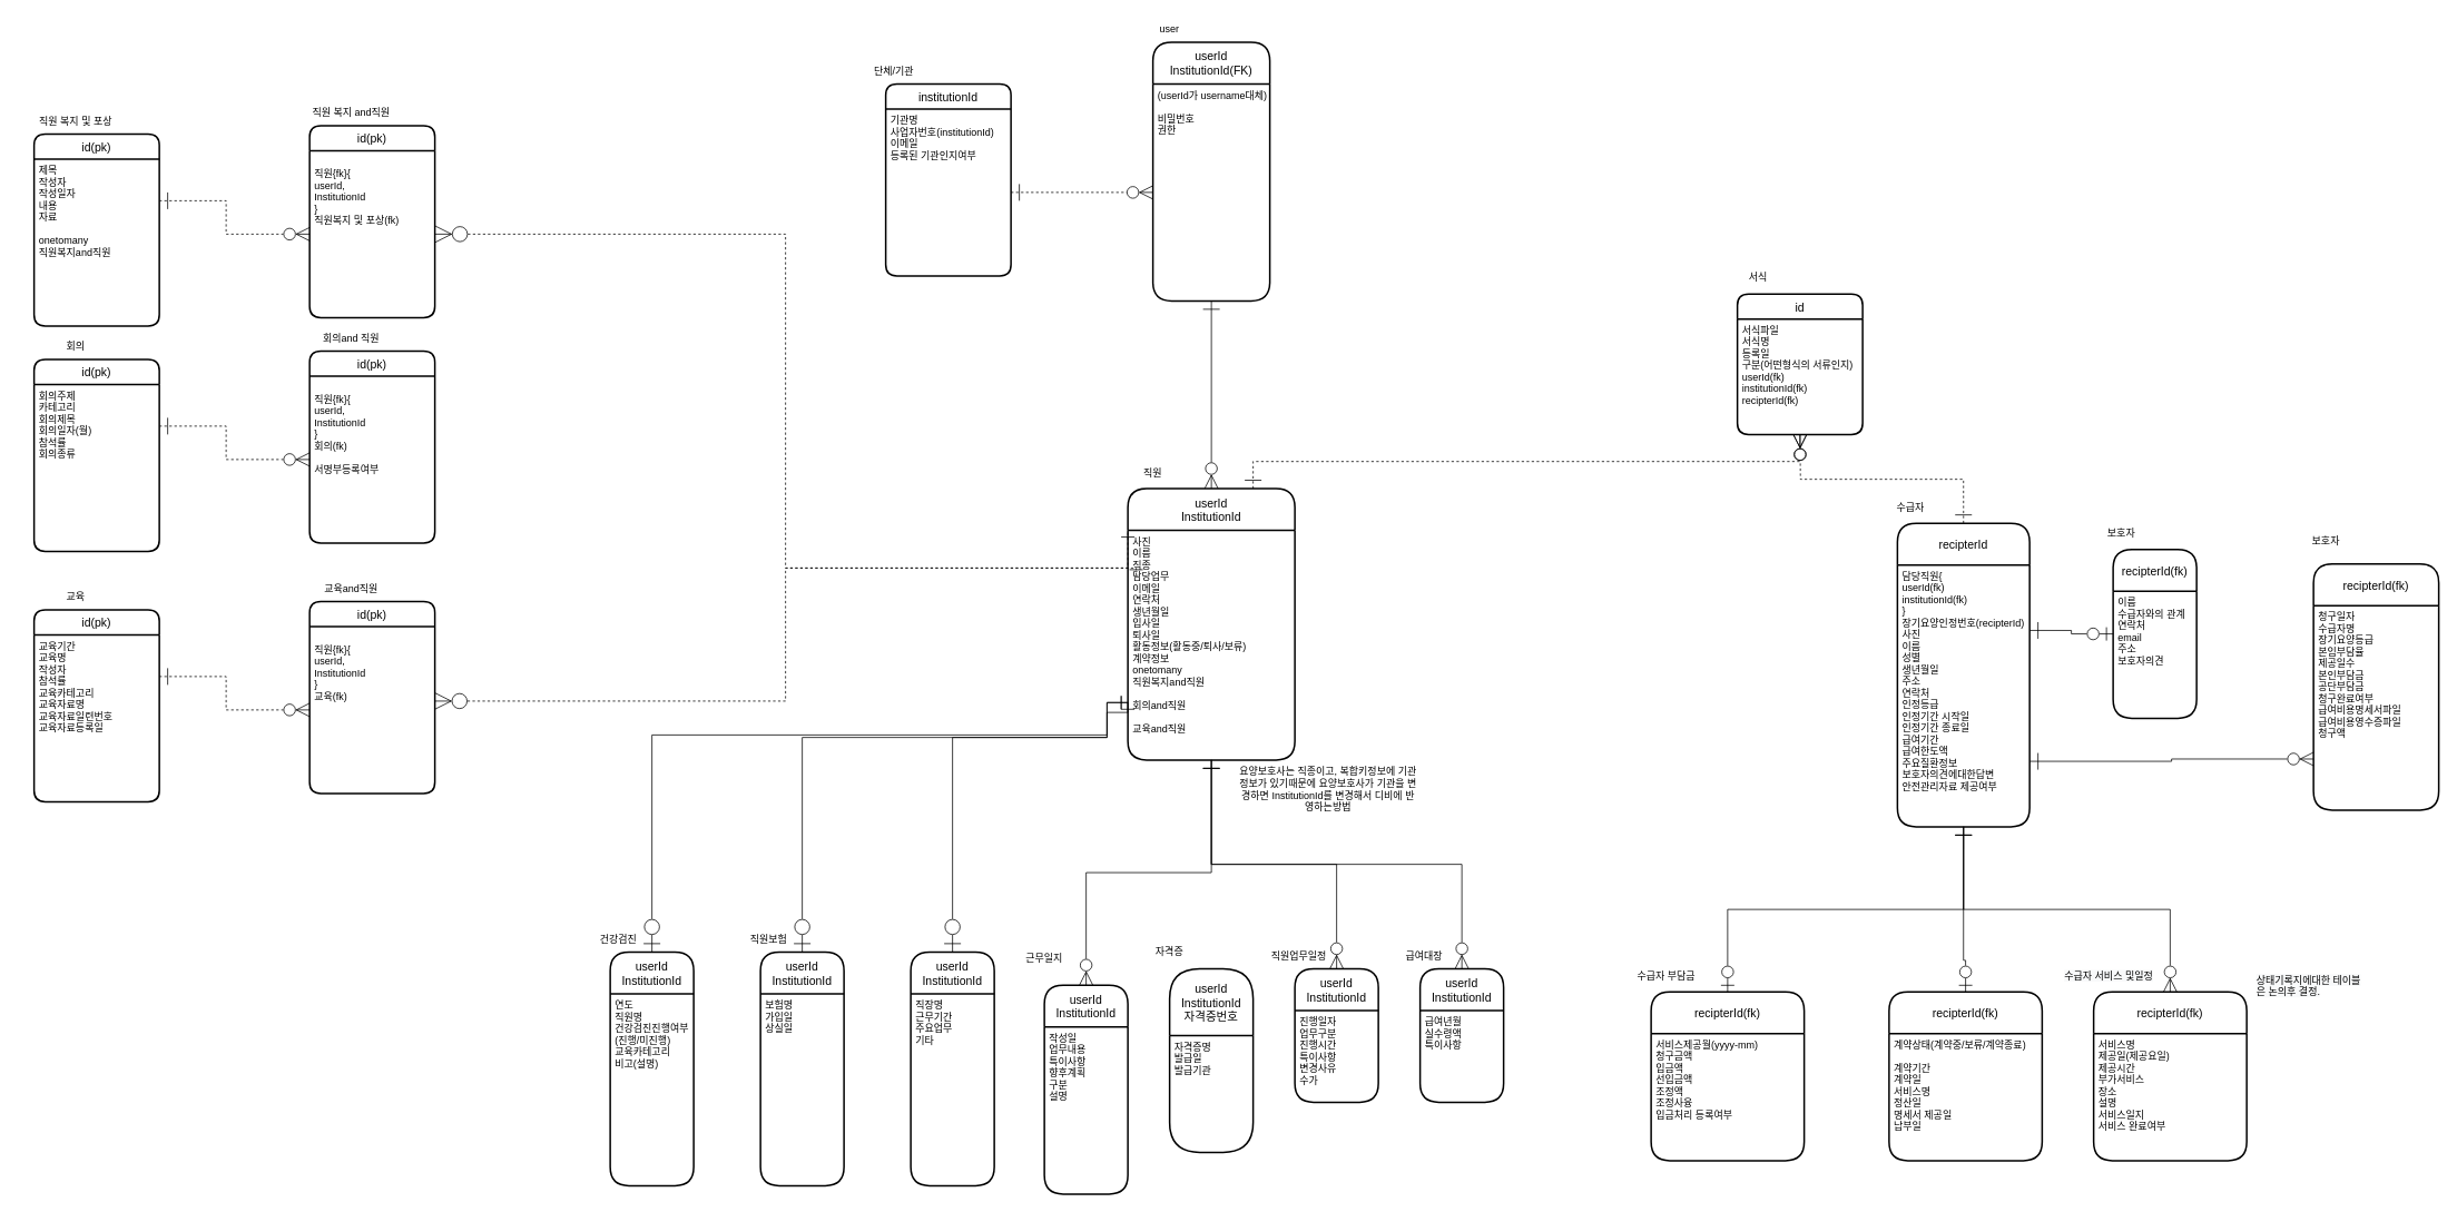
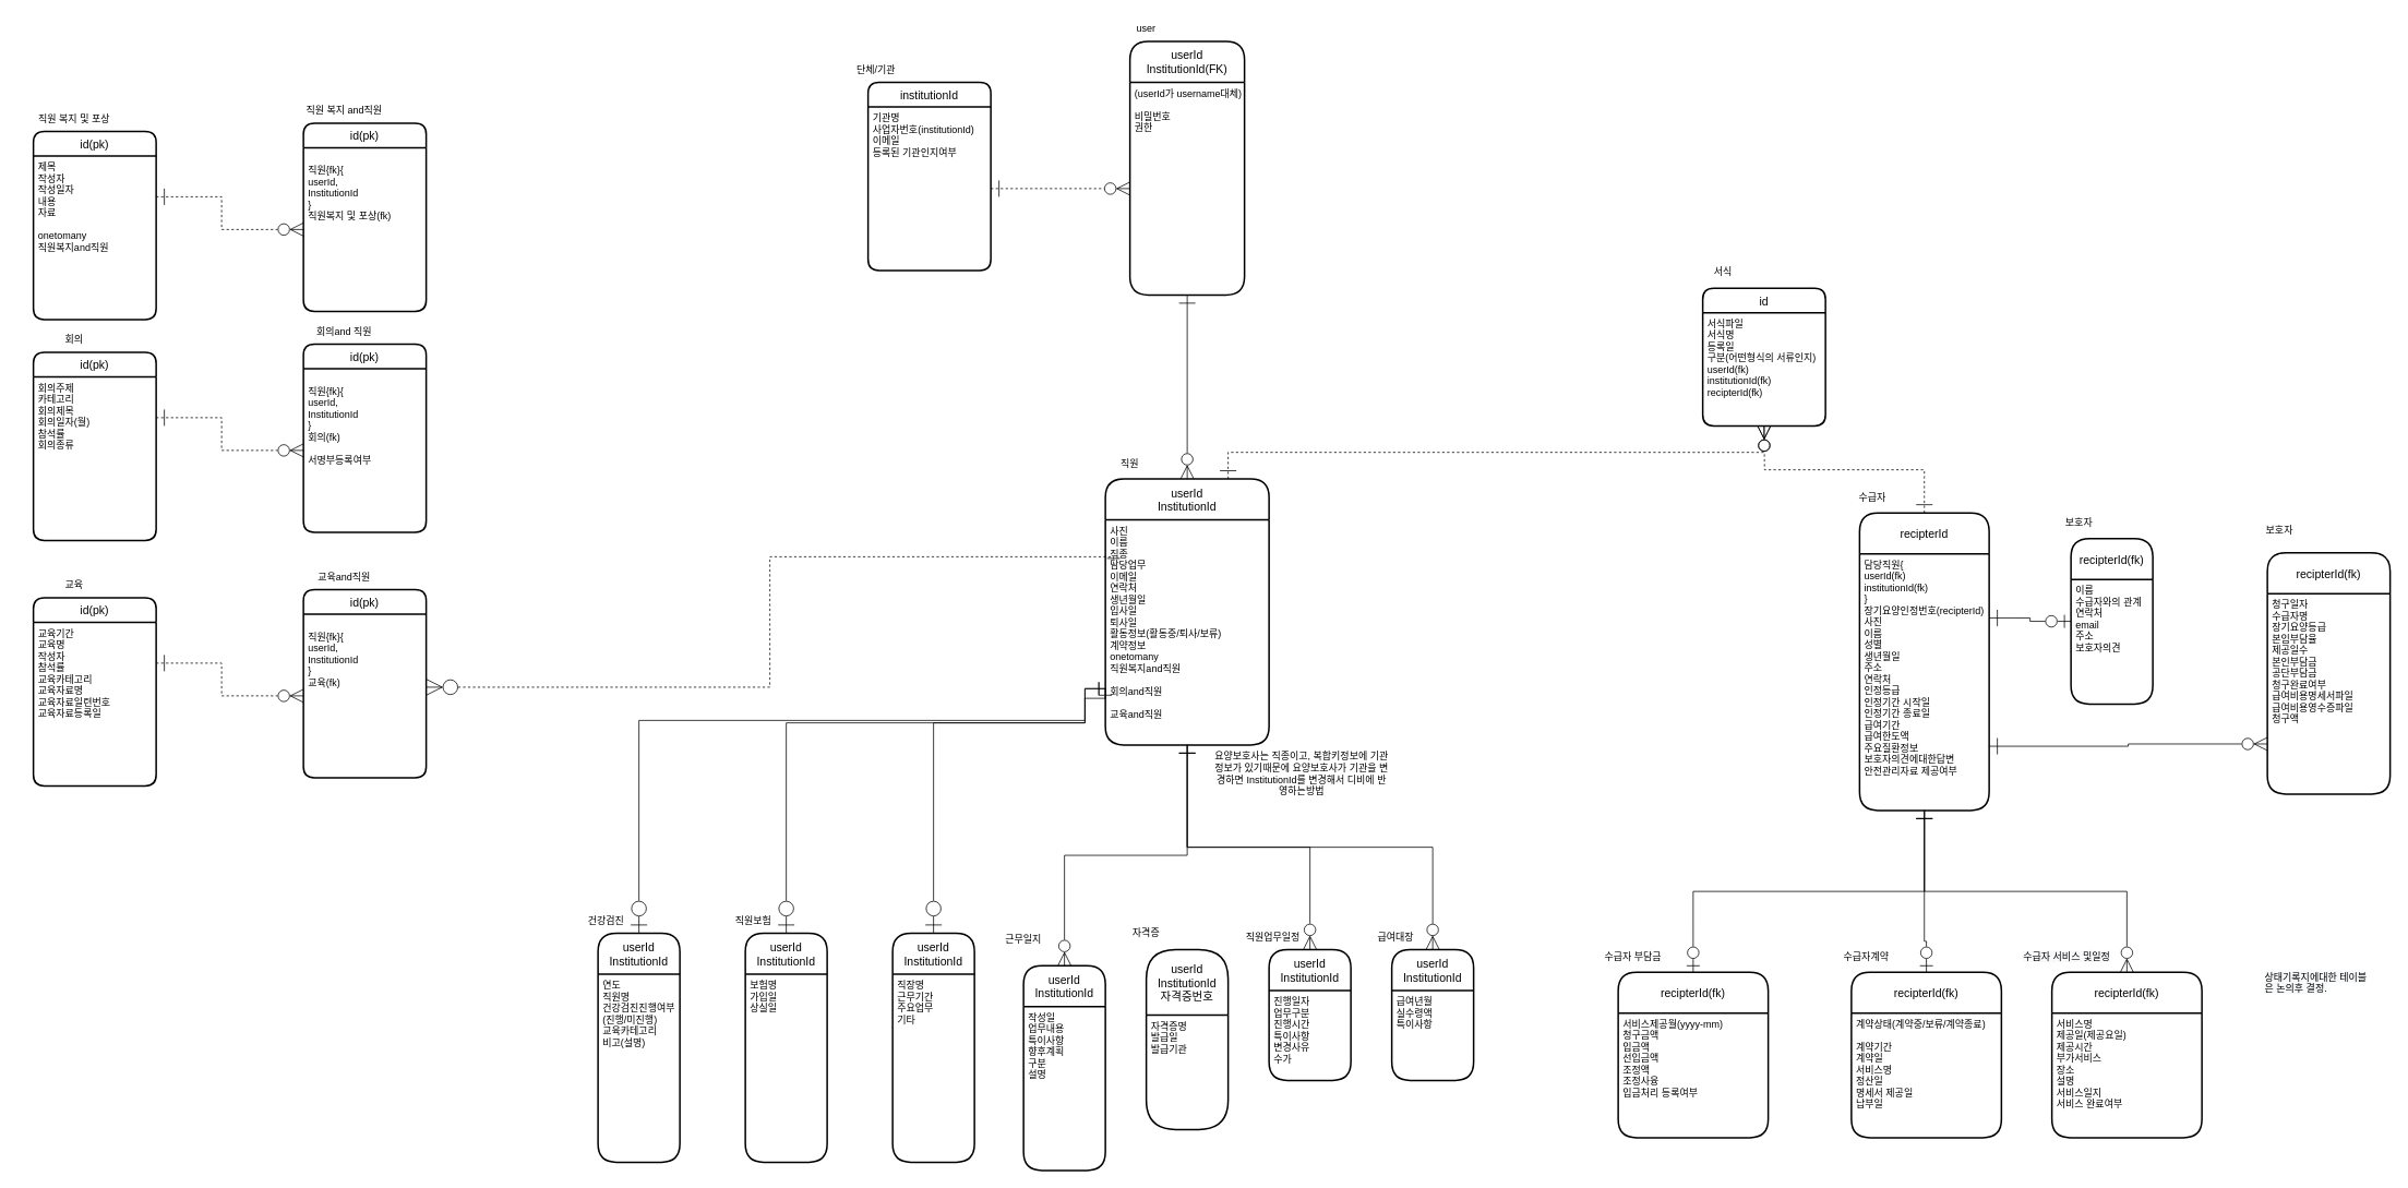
- <mxCell id="85" style="edgeStyle=orthogonalEdgeStyle;rounded=0;orthogonalLoop=1;jettySize=auto;html=1;startArrow=ERzeroToMany;startFill=0;endArrow=ERone;endFill=0;startSize=18;endSize=14;dashed=1;exitX=1;exitY=0.5;exitDx=0;exitDy=0;entryX=0;entryY=0;entryDx=0;entryDy=0;" edge="1" parent="1" source="88" target="12"><mxGeometry relative="1" as="geometry"><mxPoint x="570" y="490" as="sourcePoint" /><mxPoint x="1060" y="705" as="targetPoint" /><Array as="points"><mxPoint x="940" y="280" /><mxPoint x="940" y="680" /></Array></mxGeometry></mxCell>
+ <mxCell id="67" value="수급자계약" style="text;html=1;strokeColor=none;fillColor=none;align=center;verticalAlign=middle;whiteSpace=wrap;rounded=0;" vertex="1" parent="64"><mxGeometry width="110" height="37.895" as="geometry" /></mxCell>
- <mxCell id="80" value="&lt;span style=&quot;color: rgb(0 , 0 , 0) ; font-family: &amp;#34;helvetica&amp;#34; ; font-size: 12px ; font-style: normal ; font-weight: 400 ; letter-spacing: normal ; text-align: center ; text-indent: 0px ; text-transform: none ; word-spacing: 0px ; background-color: rgb(248 , 249 , 250) ; display: inline ; float: none&quot;&gt;상태기록지에대한 테이블은 논의후 결정.&lt;/span&gt;" style="text;whiteSpace=wrap;html=1;" vertex="1" parent="1"><mxGeometry x="2700" y="1160" width="130" height="30" as="geometry" /></mxCell>
+ <mxCell id="80" value="&lt;span style=&quot;color: rgb(0 , 0 , 0) ; font-family: &amp;#34;helvetica&amp;#34; ; font-size: 12px ; font-style: normal ; font-weight: 400 ; letter-spacing: normal ; text-align: center ; text-indent: 0px ; text-transform: none ; word-spacing: 0px ; background-color: rgb(248 , 249 , 250) ; display: inline ; float: none&quot;&gt;상태기록지에대한 테이블은 논의후 결정.&lt;/span&gt;" style="text;whiteSpace=wrap;html=1;" vertex="1" parent="1"><mxGeometry x="2765" y="1180" width="130" height="30" as="geometry" /></mxCell>
